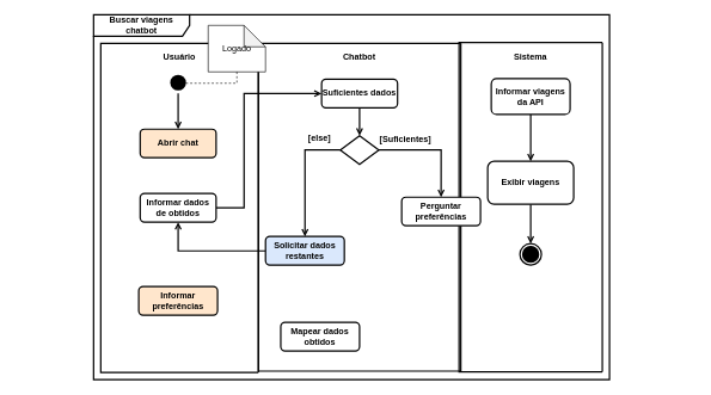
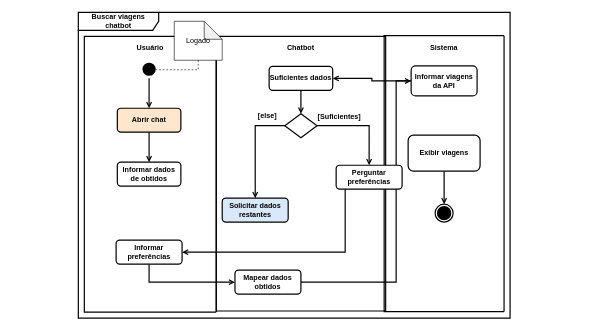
- <mxCell id="10" style="edgeStyle=orthogonalEdgeStyle;rounded=0;orthogonalLoop=1;jettySize=auto;html=1;entryX=0;entryY=0.5;entryDx=0;entryDy=0;endArrow=open;endFill=0;strokeWidth=2;fontStyle=1" edge="1" parent="1" source="21" target="25"><mxGeometry relative="1" as="geometry"><Array as="points"><mxPoint x="340" y="290" /><mxPoint x="340" y="130" /></Array></mxGeometry></mxCell>
- <mxCell id="32" style="edgeStyle=orthogonalEdgeStyle;rounded=0;orthogonalLoop=1;jettySize=auto;html=1;entryX=0.5;entryY=0;entryDx=0;entryDy=0;strokeWidth=2;fontStyle=1;endArrow=open;endFill=0;" edge="1" parent="1" source="33" target="35"><mxGeometry relative="1" as="geometry" /></mxCell>
+ <mxCell id="32" style="edgeStyle=orthogonalEdgeStyle;rounded=0;orthogonalLoop=1;jettySize=auto;html=1;strokeWidth=2;fontStyle=1;endArrow=open;endFill=0;" edge="1" parent="1" source="33" target="25"><mxGeometry relative="1" as="geometry" /></mxCell>
+ <mxCell id="18" style="edgeStyle=orthogonalEdgeStyle;rounded=0;orthogonalLoop=1;jettySize=auto;html=1;entryX=0.5;entryY=0;entryDx=0;entryDy=0;endArrow=open;endFill=0;strokeWidth=2;fontStyle=1" edge="1" parent="1" source="19" target="21"><mxGeometry relative="1" as="geometry" /></mxCell>
- <mxCell id="11" style="edgeStyle=orthogonalEdgeStyle;rounded=0;orthogonalLoop=1;jettySize=auto;html=1;entryX=0.5;entryY=1;entryDx=0;entryDy=0;endArrow=open;endFill=0;strokeWidth=2;fontStyle=1" edge="1" parent="1" source="28" target="21"><mxGeometry relative="1" as="geometry" /></mxCell>
- <mxCell id="22" value="Informar preferências" style="rounded=1;whiteSpace=wrap;html=1;strokeWidth=2;fontStyle=1;container=0;fillColor=#ffe6cc;" vertex="1" parent="1"><mxGeometry x="193" y="400" width="110" height="40" as="geometry" /></mxCell>
+ <mxCell id="22" value="Informar preferências" style="rounded=1;whiteSpace=wrap;html=1;strokeWidth=2;fontStyle=1;container=0;" vertex="1" parent="1"><mxGeometry x="193" y="400" width="110" height="40" as="geometry" /></mxCell>
+ <mxCell id="12" style="edgeStyle=orthogonalEdgeStyle;rounded=0;orthogonalLoop=1;jettySize=auto;html=1;entryX=1;entryY=0.5;entryDx=0;entryDy=0;endArrow=open;endFill=0;strokeWidth=2;fontStyle=1" edge="1" parent="1" source="29" target="22"><mxGeometry relative="1" as="geometry"><Array as="points"><mxPoint x="575" y="420" /></Array></mxGeometry></mxCell>
+ <mxCell id="13" style="edgeStyle=orthogonalEdgeStyle;rounded=0;orthogonalLoop=1;jettySize=auto;html=1;entryX=0;entryY=0.5;entryDx=0;entryDy=0;endArrow=open;endFill=0;strokeWidth=2;fontStyle=1" edge="1" parent="1" source="22" target="30"><mxGeometry relative="1" as="geometry"><Array as="points"><mxPoint x="248" y="470" /></Array></mxGeometry></mxCell>
+ <mxCell id="15" style="edgeStyle=orthogonalEdgeStyle;rounded=0;orthogonalLoop=1;jettySize=auto;html=1;entryX=0;entryY=0.5;entryDx=0;entryDy=0;strokeWidth=2;fontStyle=1;endArrow=open;endFill=0;" edge="1" parent="1" source="30" target="33"><mxGeometry relative="1" as="geometry"><Array as="points"><mxPoint x="660" y="470" /><mxPoint x="660" y="134" /></Array></mxGeometry></mxCell>
